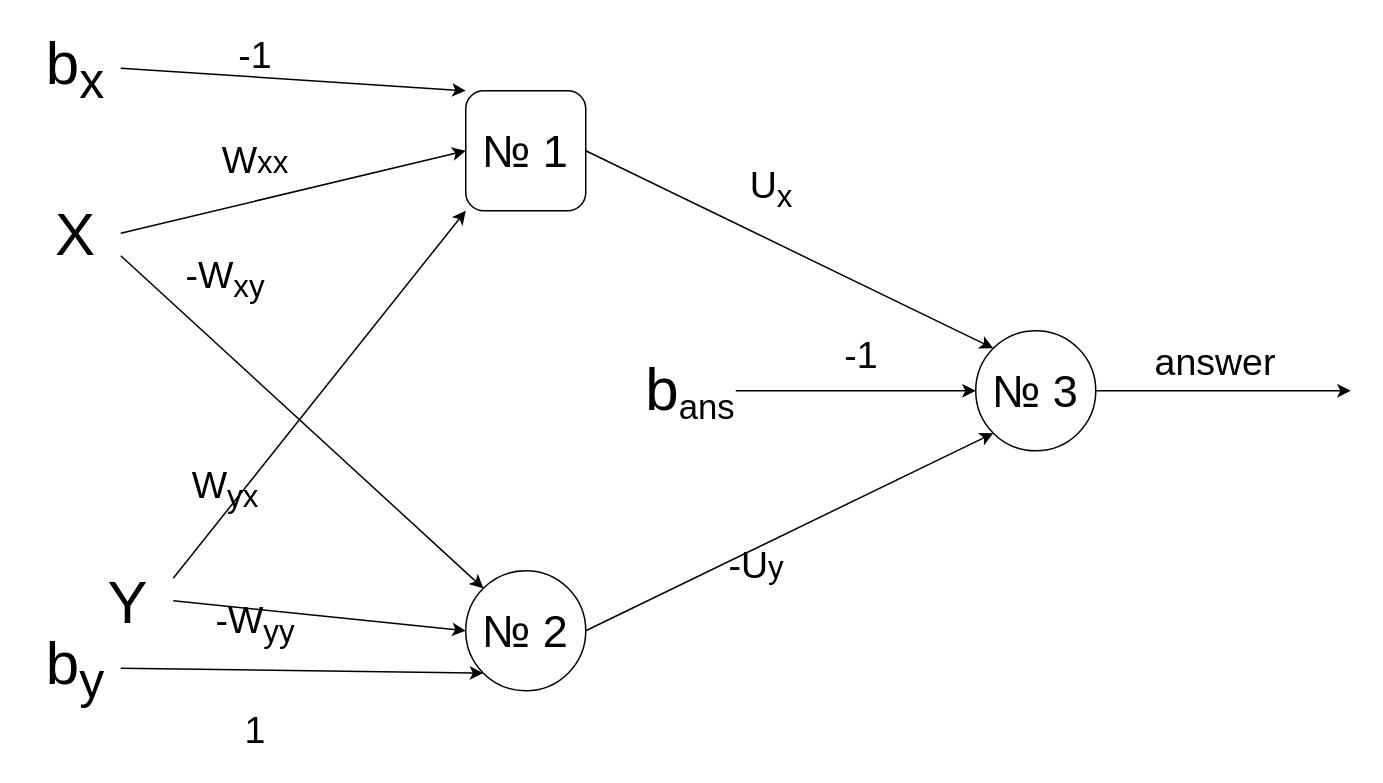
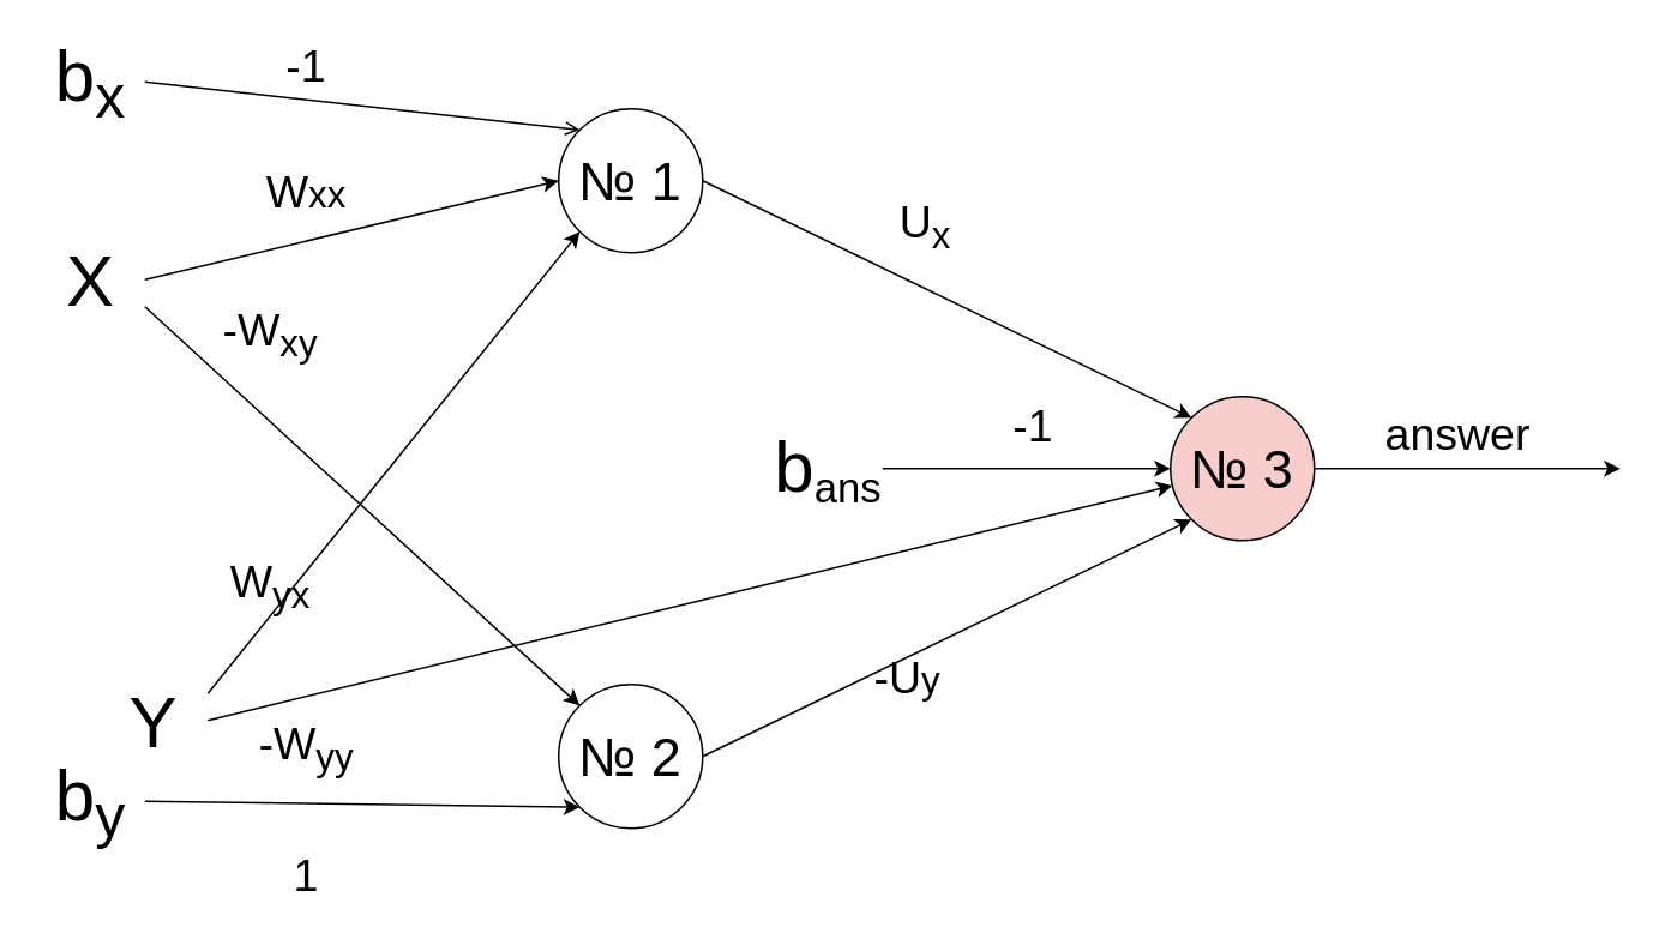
- <mxCell id="14" value="" style="endArrow=classic;html=1;rounded=0;exitX=1;exitY=0.5;exitDx=0;exitDy=0;entryX=0;entryY=0;entryDx=0;entryDy=0;" parent="1" source="7" target="2" edge="1"><mxGeometry width="50" height="50" relative="1" as="geometry"><mxPoint x="260" y="280" as="sourcePoint" /><mxPoint x="310" y="230" as="targetPoint" /></mxGeometry></mxCell>
+ <mxCell id="14" value="" style="endArrow=open;html=1;rounded=0;exitX=1;exitY=0.5;exitDx=0;exitDy=0;entryX=0;entryY=0;entryDx=0;entryDy=0;" parent="1" source="7" target="2" edge="1"><mxGeometry width="50" height="50" relative="1" as="geometry"><mxPoint x="260" y="280" as="sourcePoint" /><mxPoint x="310" y="230" as="targetPoint" /></mxGeometry></mxCell>
- <mxCell id="2" value="&lt;font style=&quot;font-size: 30px;&quot;&gt;№ 1&lt;/font&gt;" style="whiteSpace=wrap;html=1;aspect=fixed;rounded=1;" parent="1" vertex="1"><mxGeometry x="310" y="60" width="80" height="80" as="geometry" /></mxCell>
+ <mxCell id="2" value="&lt;font style=&quot;font-size: 30px;&quot;&gt;№ 1&lt;/font&gt;" style="ellipse;whiteSpace=wrap;html=1;aspect=fixed;" parent="1" vertex="1"><mxGeometry x="310" y="60" width="80" height="80" as="geometry" /></mxCell>
- <mxCell id="21" value="&lt;font style=&quot;font-size: 30px;&quot;&gt;№ 3&lt;/font&gt;" style="ellipse;whiteSpace=wrap;html=1;aspect=fixed;" parent="1" vertex="1"><mxGeometry x="650" y="220" width="80" height="80" as="geometry" /></mxCell>
+ <mxCell id="21" value="&lt;font style=&quot;font-size: 30px;&quot;&gt;№ 3&lt;/font&gt;" style="ellipse;whiteSpace=wrap;html=1;aspect=fixed;fillColor=#f8cecc;" parent="1" vertex="1"><mxGeometry x="650" y="220" width="80" height="80" as="geometry" /></mxCell>
- <mxCell id="8" value="" style="endArrow=classic;html=1;rounded=0;exitX=1;exitY=0.5;exitDx=0;exitDy=0;entryX=0;entryY=0.5;entryDx=0;entryDy=0;" parent="1" source="4" target="3" edge="1"><mxGeometry width="50" height="50" relative="1" as="geometry"><mxPoint x="480" y="320" as="sourcePoint" /><mxPoint x="530" y="270" as="targetPoint" /></mxGeometry></mxCell>
+ <mxCell id="8" value="" style="endArrow=classic;html=1;rounded=0;exitX=1;exitY=0.5;exitDx=0;exitDy=0;" parent="1" source="4" target="21" edge="1"><mxGeometry width="50" height="50" relative="1" as="geometry"><mxPoint x="480" y="320" as="sourcePoint" /><mxPoint x="530" y="270" as="targetPoint" /></mxGeometry></mxCell>
